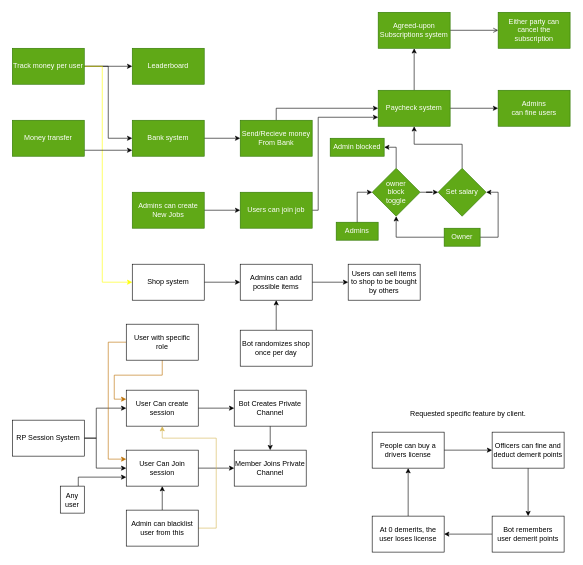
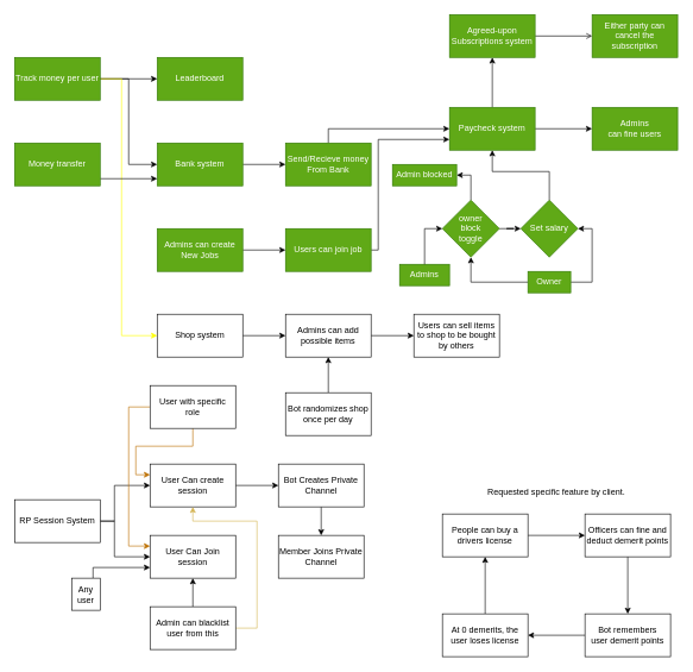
- <mxCell id="36" value="" style="edgeStyle=orthogonalEdgeStyle;rounded=0;orthogonalLoop=1;jettySize=auto;html=1;" parent="1" source="37" target="41" edge="1"><mxGeometry relative="1" as="geometry" /></mxCell>
